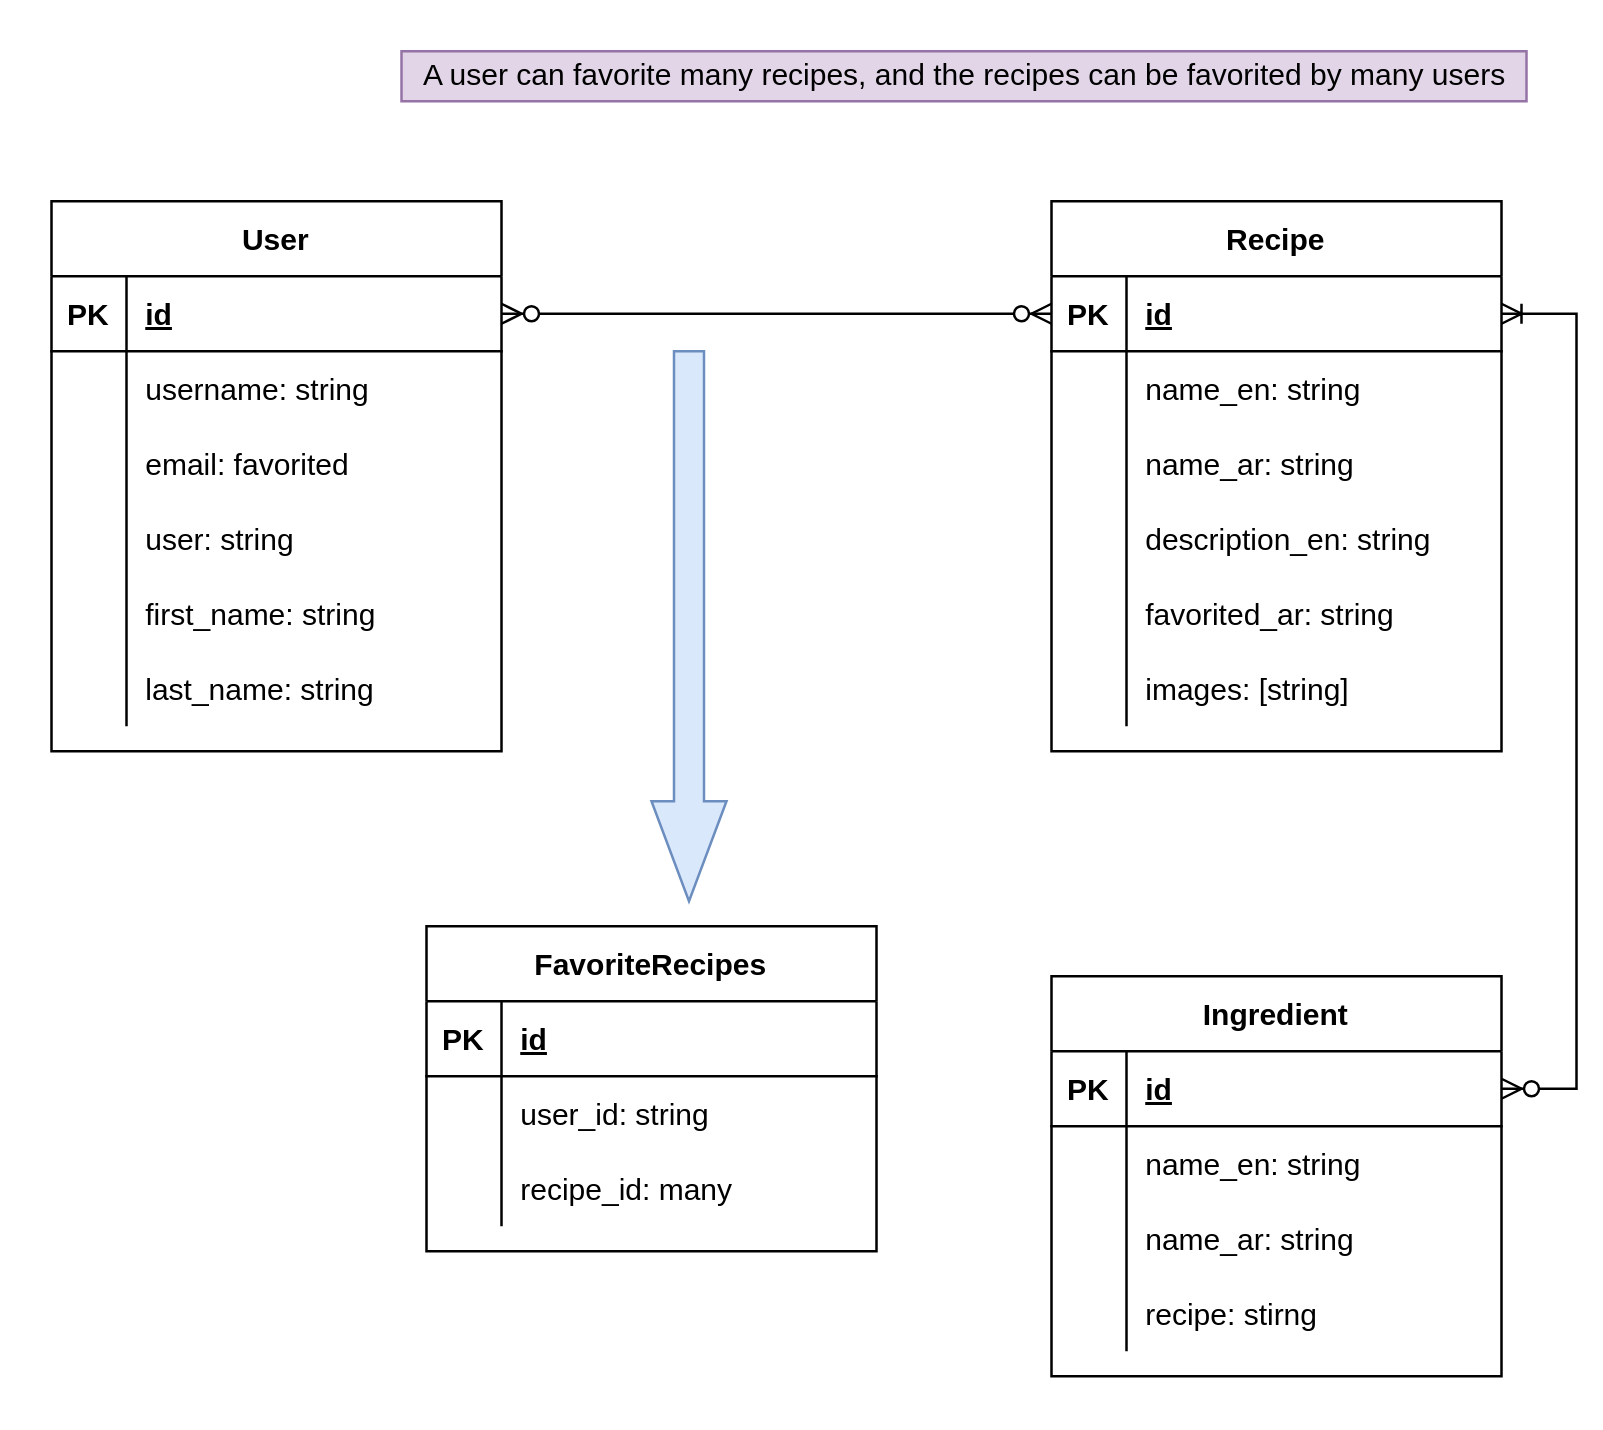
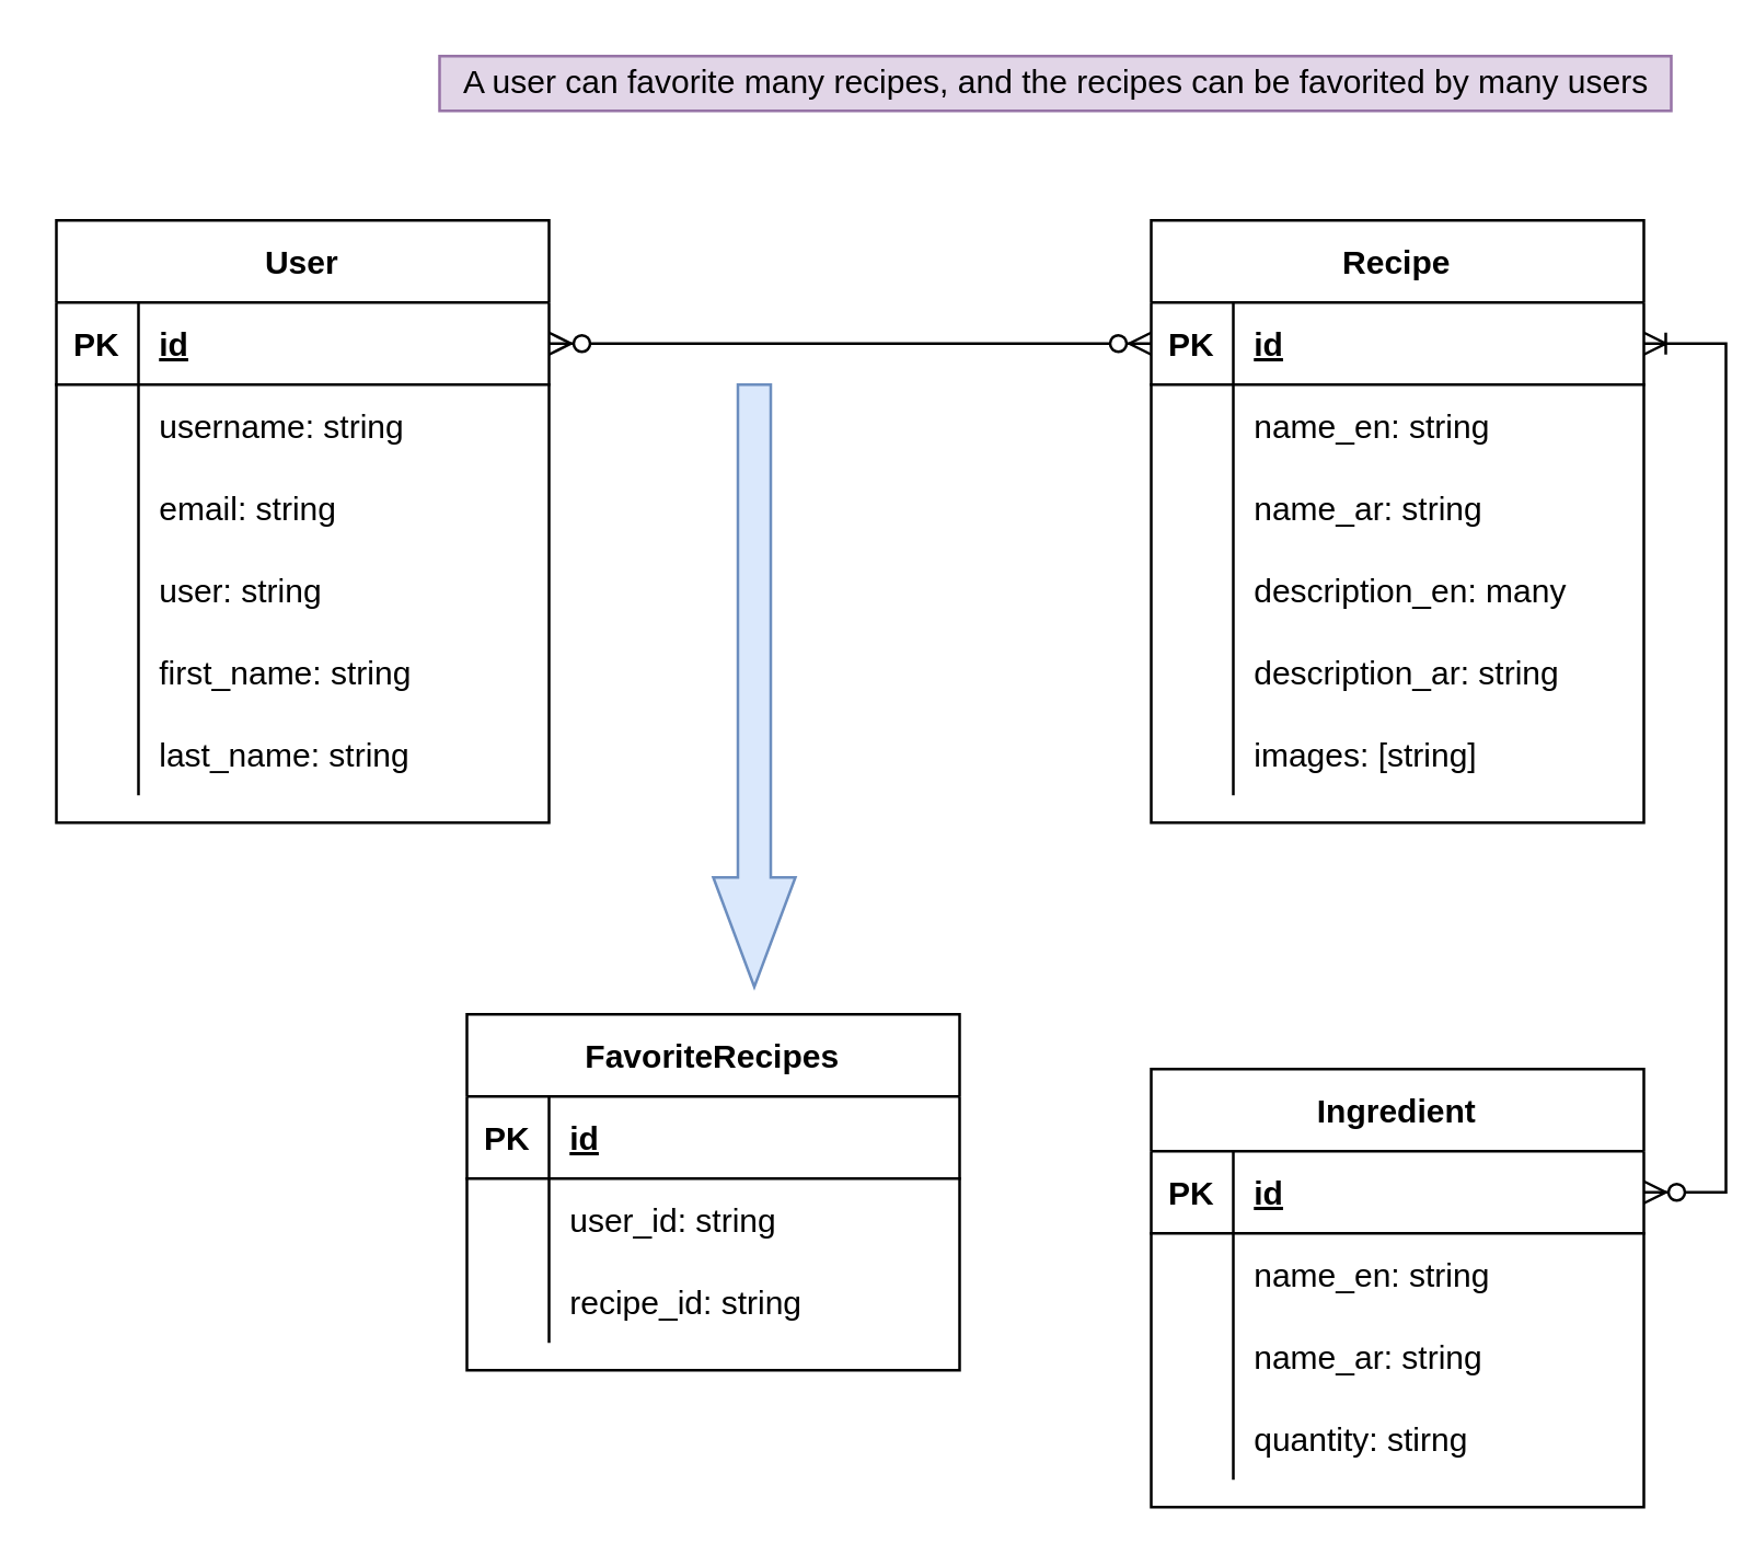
- <mxCell id="11" value="email: favorited" style="shape=partialRectangle;connectable=0;fillColor=none;top=0;left=0;bottom=0;right=0;align=left;spacingLeft=6;overflow=hidden;" parent="9" vertex="1"><mxGeometry x="30" width="150" height="30" as="geometry"><mxRectangle width="150" height="30" as="alternateBounds" /></mxGeometry></mxCell>
+ <mxCell id="11" value="email: string" style="shape=partialRectangle;connectable=0;fillColor=none;top=0;left=0;bottom=0;right=0;align=left;spacingLeft=6;overflow=hidden;" parent="9" vertex="1"><mxGeometry x="30" width="150" height="30" as="geometry"><mxRectangle width="150" height="30" as="alternateBounds" /></mxGeometry></mxCell>
- <mxCell id="56" value="description_en: string" style="shape=partialRectangle;connectable=0;fillColor=none;top=0;left=0;bottom=0;right=0;align=left;spacingLeft=6;overflow=hidden;" vertex="1" parent="54"><mxGeometry x="30" width="150" height="30" as="geometry"><mxRectangle width="150" height="30" as="alternateBounds" /></mxGeometry></mxCell>
+ <mxCell id="56" value="description_en: many" style="shape=partialRectangle;connectable=0;fillColor=none;top=0;left=0;bottom=0;right=0;align=left;spacingLeft=6;overflow=hidden;" vertex="1" parent="54"><mxGeometry x="30" width="150" height="30" as="geometry"><mxRectangle width="150" height="30" as="alternateBounds" /></mxGeometry></mxCell>
- <mxCell id="59" value="favorited_ar: string" style="shape=partialRectangle;connectable=0;fillColor=none;top=0;left=0;bottom=0;right=0;align=left;spacingLeft=6;overflow=hidden;" vertex="1" parent="57"><mxGeometry x="30" width="150" height="30" as="geometry"><mxRectangle width="150" height="30" as="alternateBounds" /></mxGeometry></mxCell>
+ <mxCell id="59" value="description_ar: string" style="shape=partialRectangle;connectable=0;fillColor=none;top=0;left=0;bottom=0;right=0;align=left;spacingLeft=6;overflow=hidden;" vertex="1" parent="57"><mxGeometry x="30" width="150" height="30" as="geometry"><mxRectangle width="150" height="30" as="alternateBounds" /></mxGeometry></mxCell>
- <mxCell id="43" value="recipe_id: many" style="shape=partialRectangle;connectable=0;fillColor=none;top=0;left=0;bottom=0;right=0;align=left;spacingLeft=6;overflow=hidden;" vertex="1" parent="41"><mxGeometry x="30" width="150" height="30" as="geometry"><mxRectangle width="150" height="30" as="alternateBounds" /></mxGeometry></mxCell>
+ <mxCell id="43" value="recipe_id: string" style="shape=partialRectangle;connectable=0;fillColor=none;top=0;left=0;bottom=0;right=0;align=left;spacingLeft=6;overflow=hidden;" vertex="1" parent="41"><mxGeometry x="30" width="150" height="30" as="geometry"><mxRectangle width="150" height="30" as="alternateBounds" /></mxGeometry></mxCell>
- <mxCell id="33" value="recipe: stirng" style="shape=partialRectangle;connectable=0;fillColor=none;top=0;left=0;bottom=0;right=0;align=left;spacingLeft=6;overflow=hidden;" vertex="1" parent="31"><mxGeometry x="30" width="150" height="30" as="geometry"><mxRectangle width="150" height="30" as="alternateBounds" /></mxGeometry></mxCell>
+ <mxCell id="33" value="quantity: stirng" style="shape=partialRectangle;connectable=0;fillColor=none;top=0;left=0;bottom=0;right=0;align=left;spacingLeft=6;overflow=hidden;" vertex="1" parent="31"><mxGeometry x="30" width="150" height="30" as="geometry"><mxRectangle width="150" height="30" as="alternateBounds" /></mxGeometry></mxCell>
